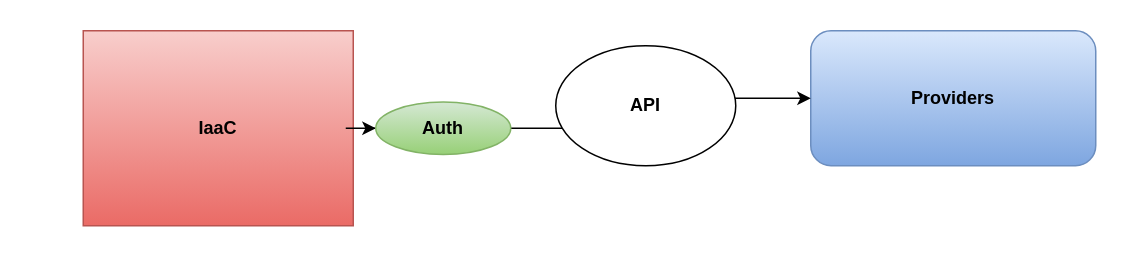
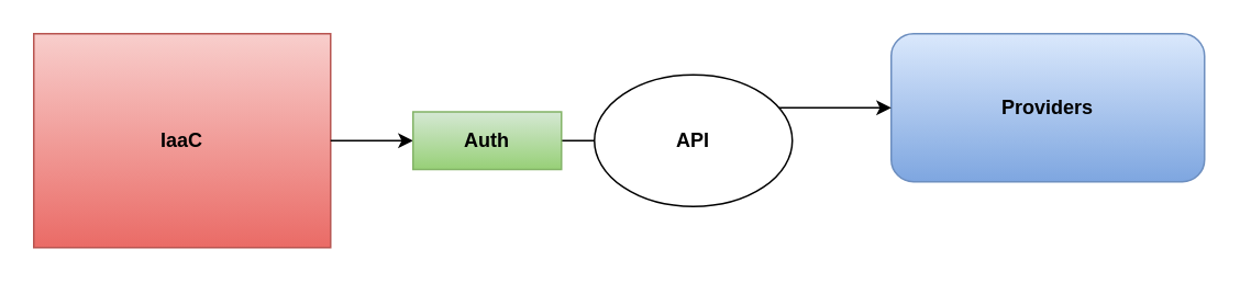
- <mxCell id="5" value="&lt;b&gt;API&lt;/b&gt;" style="ellipse;whiteSpace=wrap;html=1;" vertex="1" parent="1"><mxGeometry x="370" y="30" width="120" height="80" as="geometry" /></mxCell>
+ <mxCell id="5" value="&lt;b&gt;API&lt;/b&gt;" style="ellipse;whiteSpace=wrap;html=1;" vertex="1" parent="1"><mxGeometry x="360" y="45" width="120" height="80" as="geometry" /></mxCell>
- <mxCell id="4" value="&lt;b&gt;IaaC&lt;/b&gt;" style="rounded=0;whiteSpace=wrap;html=1;fillColor=#f8cecc;gradientColor=#ea6b66;strokeColor=#b85450;" vertex="1" parent="1"><mxGeometry x="55" y="20" width="180" height="130" as="geometry" /></mxCell>
+ <mxCell id="4" value="&lt;b&gt;IaaC&lt;/b&gt;" style="rounded=0;whiteSpace=wrap;html=1;fillColor=#f8cecc;gradientColor=#ea6b66;strokeColor=#b85450;" vertex="1" parent="1"><mxGeometry y="20" width="180" height="130" as="geometry" x="20" /></mxCell>
- <mxCell id="7" value="&lt;b&gt;Auth&lt;/b&gt;" style="ellipse;whiteSpace=wrap;html=1;fillColor=#d5e8d4;gradientColor=#97d077;strokeColor=#82b366;" vertex="1" parent="1"><mxGeometry x="250" y="67.5" width="90" height="35" as="geometry" /></mxCell>
+ <mxCell id="7" value="&lt;b&gt;Auth&lt;/b&gt;" style="rounded=0;whiteSpace=wrap;html=1;fillColor=#d5e8d4;gradientColor=#97d077;strokeColor=#82b366;" vertex="1" parent="1"><mxGeometry x="250" y="67.5" width="90" height="35" as="geometry" /></mxCell>
